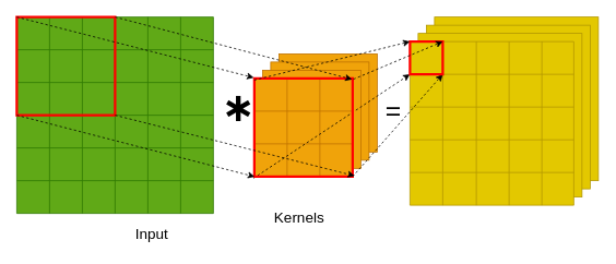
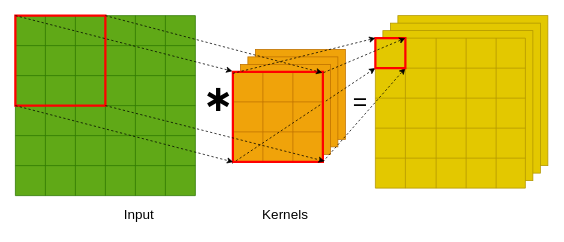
- <mxCell id="107" value="Kernels" style="text;html=1;strokeColor=none;fillColor=none;align=center;verticalAlign=middle;whiteSpace=wrap;rounded=0;fontSize=18;" vertex="1" parent="1"><mxGeometry x="335" y="250" width="60" height="30" as="geometry" /></mxCell>
+ <mxCell id="107" value="Kernels" style="text;html=1;strokeColor=none;fillColor=none;align=center;verticalAlign=middle;whiteSpace=wrap;rounded=0;fontSize=18;" vertex="1" parent="1"><mxGeometry x="350" y="270" width="60" height="30" as="geometry" /></mxCell>
